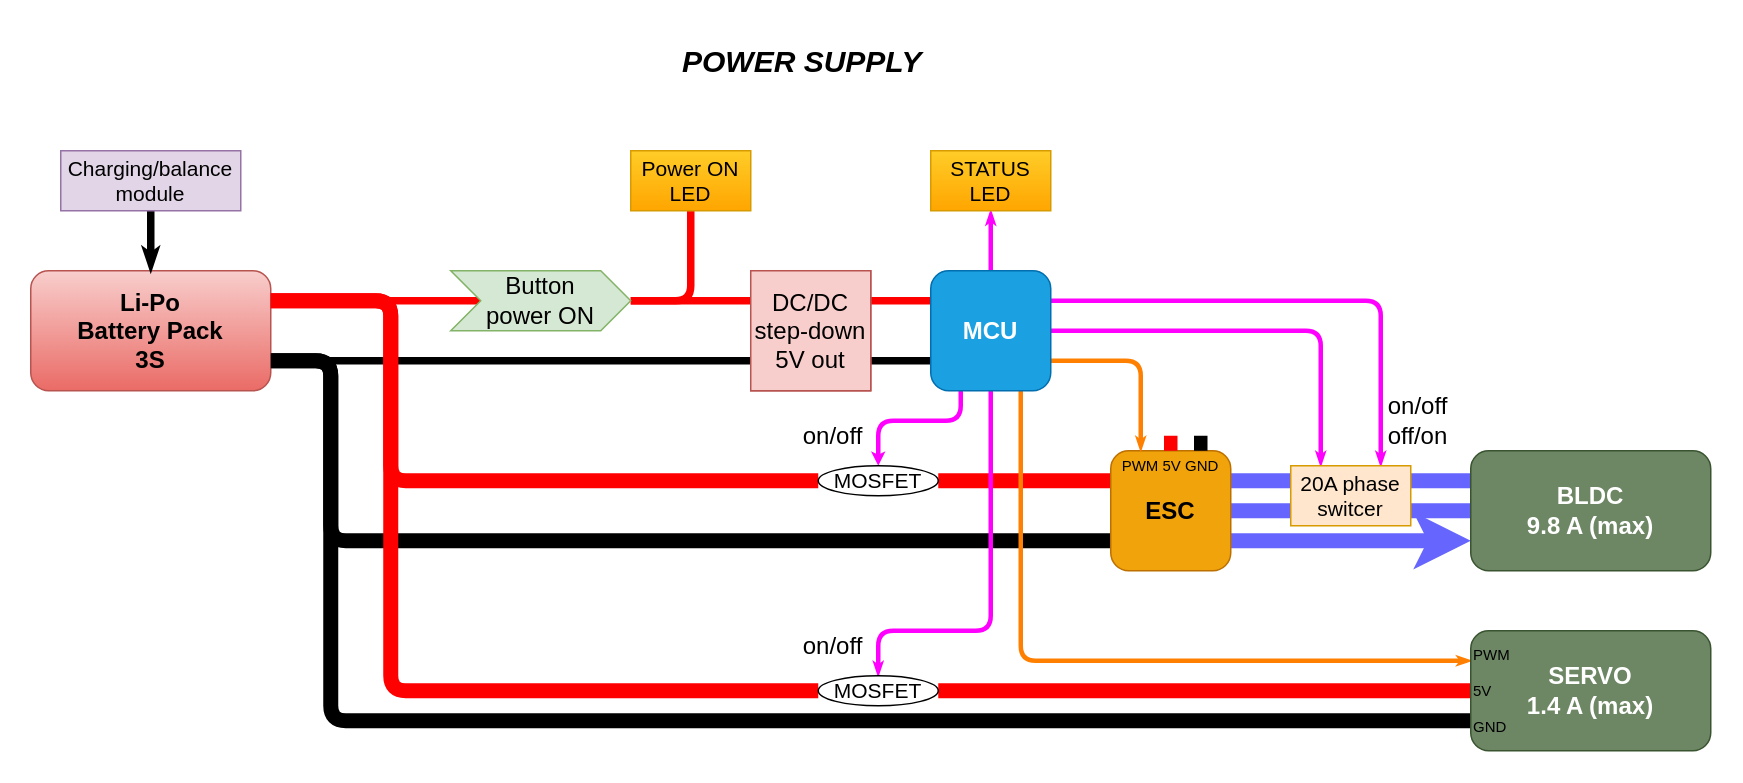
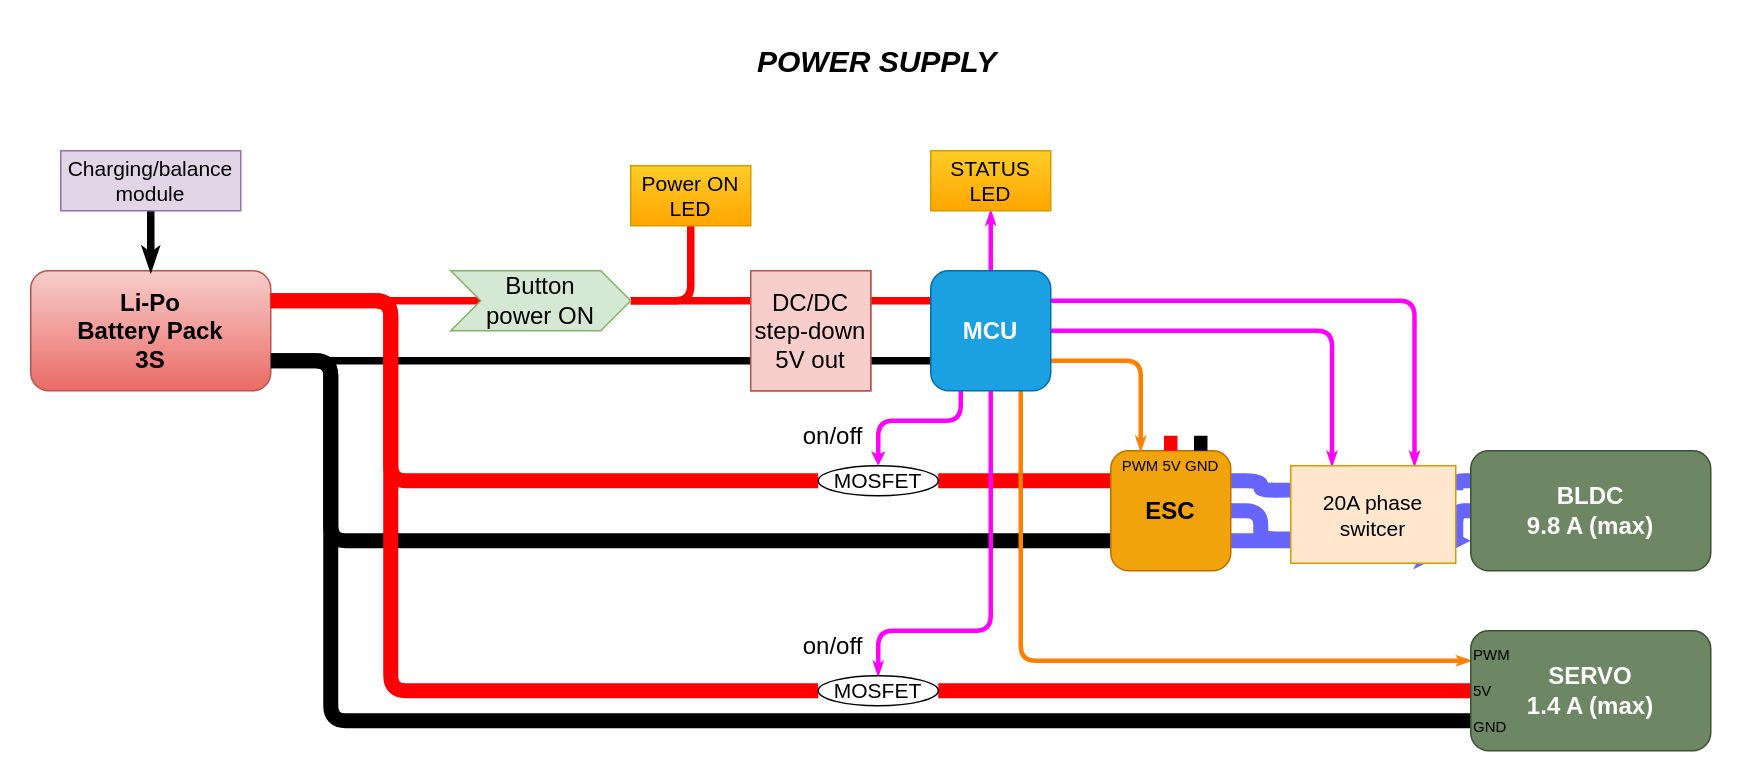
- <mxCell id="2" value="POWER SUPPLY" style="text;html=1;strokeColor=none;fillColor=none;align=center;verticalAlign=middle;whiteSpace=wrap;rounded=0;fontStyle=3;fontSize=20;" parent="1" vertex="1"><mxGeometry x="447" y="20" width="175" height="40" as="geometry" /></mxCell>
+ <mxCell id="2" value="POWER SUPPLY" style="text;html=1;strokeColor=none;fillColor=none;align=center;verticalAlign=middle;whiteSpace=wrap;rounded=0;fontStyle=3;fontSize=20;" parent="1" vertex="1"><mxGeometry x="497" y="20" width="175" height="40" as="geometry" /></mxCell>
- <mxCell id="41" value="Power ON LED" style="whiteSpace=wrap;html=1;fontSize=14;rounded=0;fillColor=#ffcd28;gradientColor=#ffa500;strokeColor=#d79b00;" parent="1" vertex="1"><mxGeometry x="420" y="100" width="80" height="40" as="geometry" /></mxCell>
+ <mxCell id="41" value="Power ON LED" style="whiteSpace=wrap;html=1;fontSize=14;rounded=0;fillColor=#ffcd28;gradientColor=#ffa500;strokeColor=#d79b00;" parent="1" vertex="1"><mxGeometry x="420" y="110" width="80" height="40" as="geometry" /></mxCell>
- <mxCell id="40" value="on/off&lt;br&gt;off/on" style="text;html=1;strokeColor=none;fillColor=none;align=center;verticalAlign=middle;whiteSpace=wrap;rounded=0;fontSize=16;" parent="1" vertex="1"><mxGeometry x="920" y="265" width="50" height="30" as="geometry" /></mxCell>
- <mxCell id="38" value="20A phase switcer" style="rounded=0;whiteSpace=wrap;html=1;fontSize=14;fillColor=#ffe6cc;strokeColor=#d79b00;" parent="1" vertex="1"><mxGeometry x="860" y="310" width="80" height="40" as="geometry" /></mxCell>
+ <mxCell id="38" value="20A phase switcer" style="rounded=0;whiteSpace=wrap;html=1;fontSize=14;fillColor=#ffe6cc;strokeColor=#d79b00;" parent="1" vertex="1"><mxGeometry x="860" y="310" width="110" height="65" as="geometry" /></mxCell>
